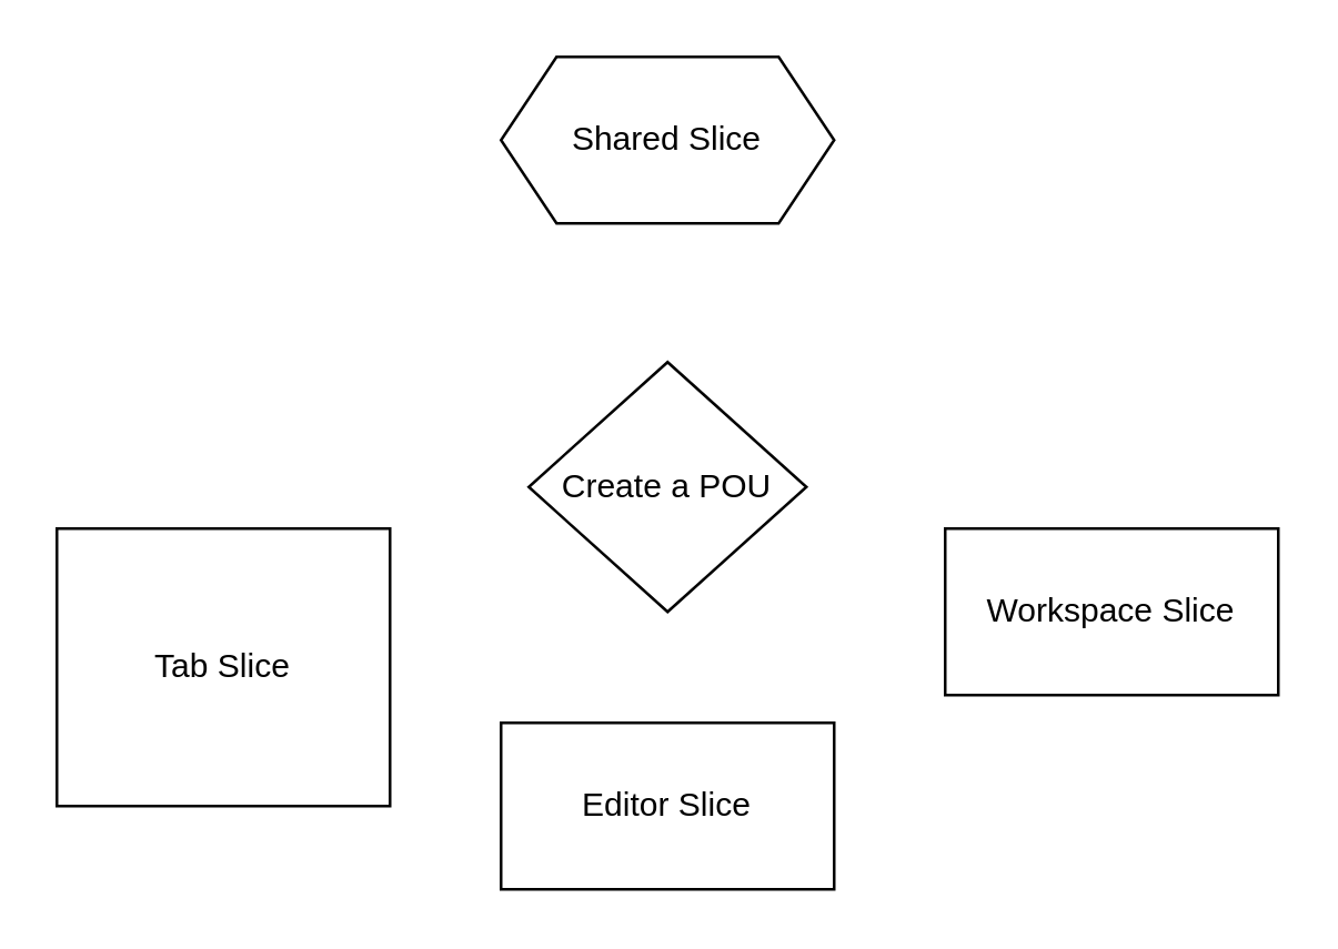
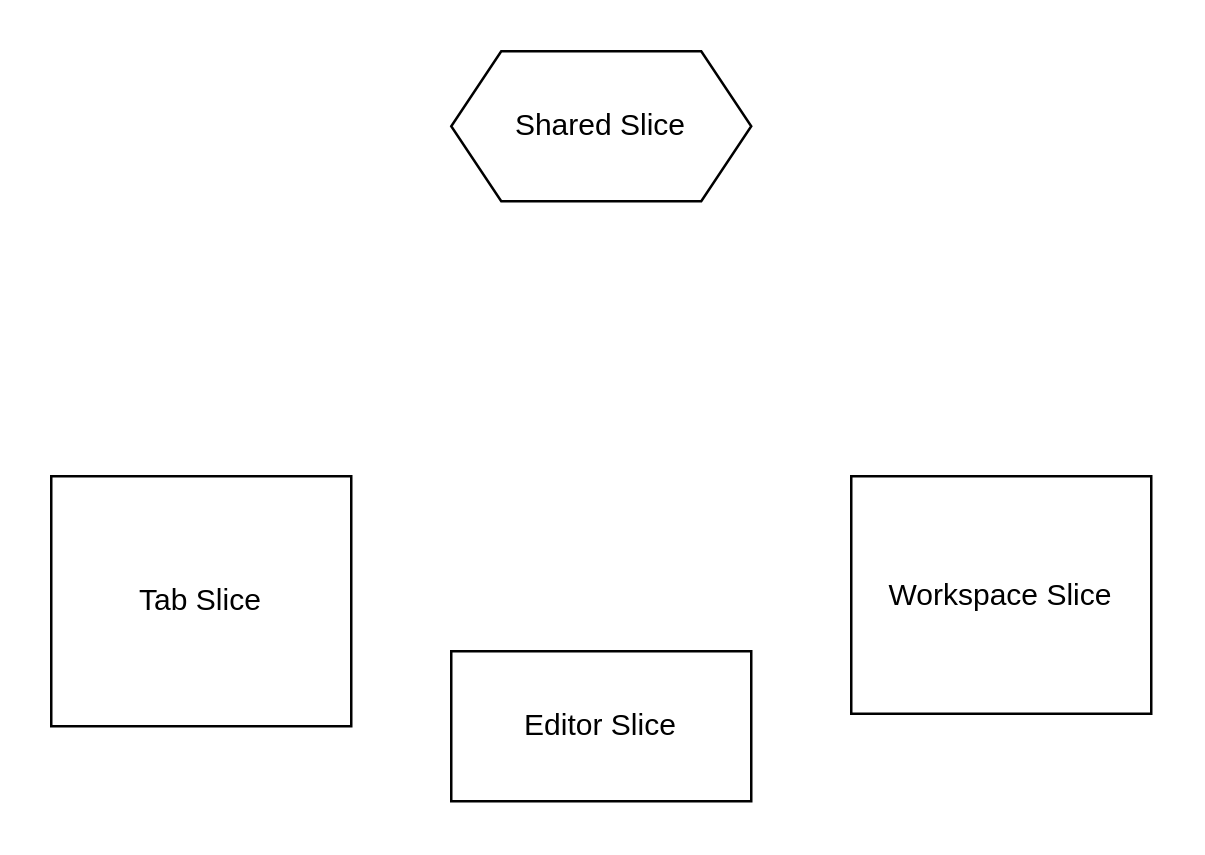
- <mxCell id="2" value="Create a POU" style="rhombus;whiteSpace=wrap;html=1;" parent="1" vertex="1"><mxGeometry x="190" y="130" width="100" height="90" as="geometry" /></mxCell>
- <mxCell id="5" value="Workspace Slice" style="rounded=0;whiteSpace=wrap;html=1;" parent="1" vertex="1"><mxGeometry x="340" y="190" width="120" height="60" as="geometry" /></mxCell>
+ <mxCell id="5" value="Workspace Slice" style="rounded=0;whiteSpace=wrap;html=1;" parent="1" vertex="1"><mxGeometry x="340" y="190" width="120" height="95" as="geometry" /></mxCell>
